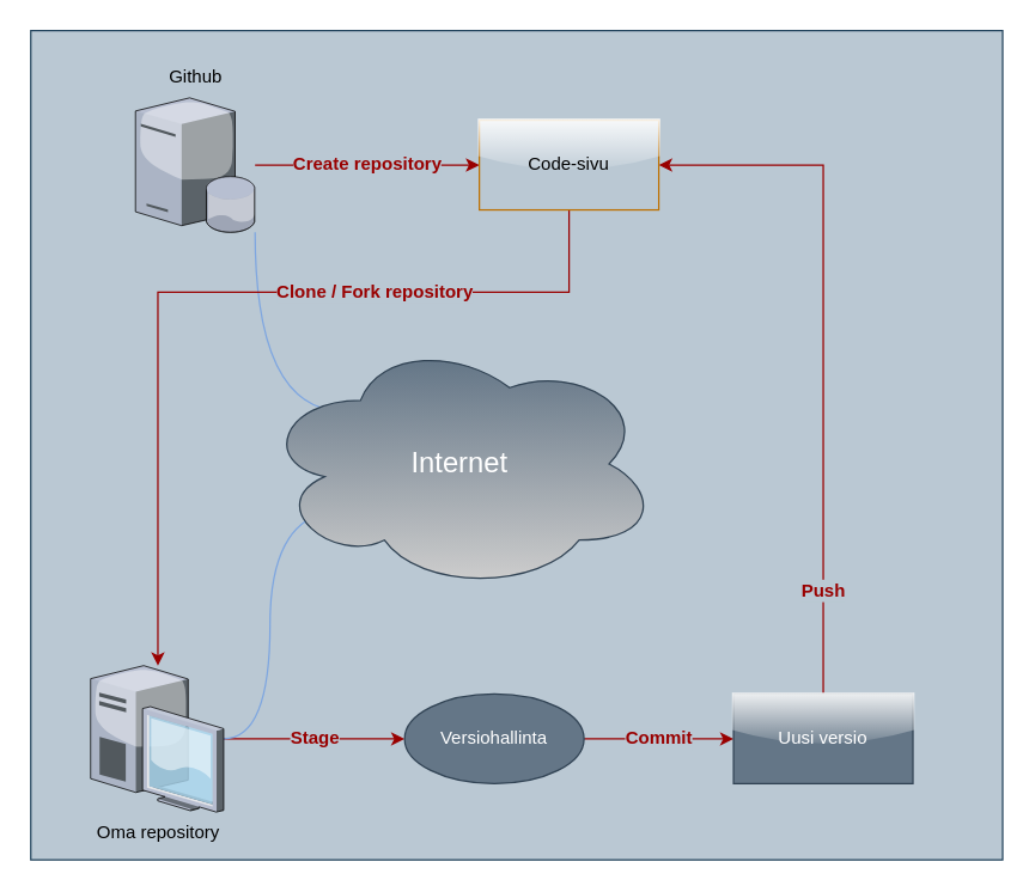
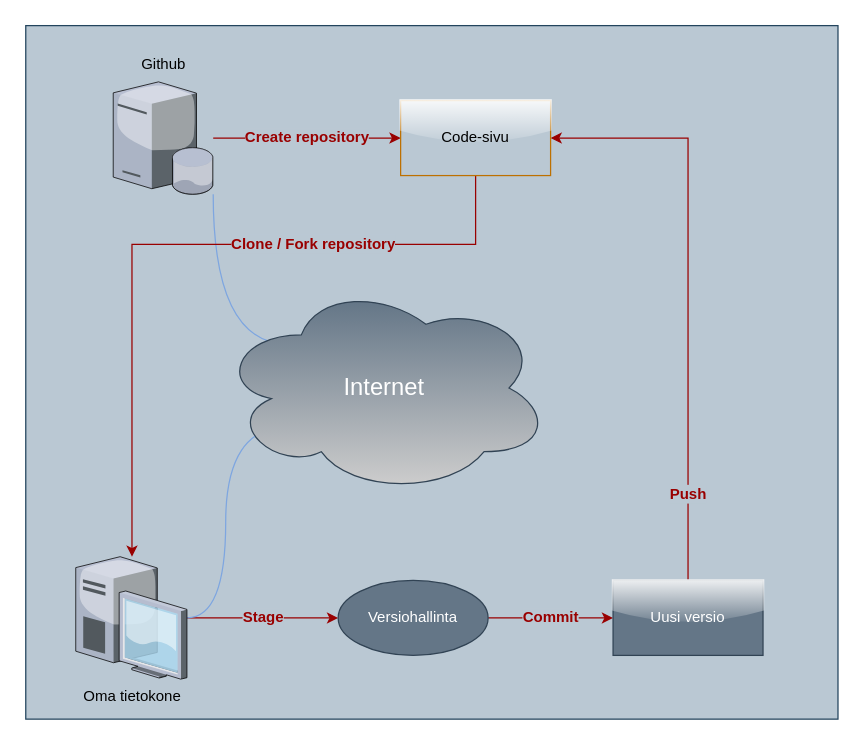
- <mxCell id="8" value="Oma repository" style="verticalLabelPosition=bottom;sketch=0;aspect=fixed;html=1;verticalAlign=top;strokeColor=none;align=center;outlineConnect=0;shape=mxgraph.citrix.desktop;fontSize=12;" vertex="1" parent="1"><mxGeometry x="60" y="445" width="89" height="98" as="geometry" /></mxCell>
+ <mxCell id="8" value="Oma tietokone" style="verticalLabelPosition=bottom;sketch=0;aspect=fixed;html=1;verticalAlign=top;strokeColor=none;align=center;outlineConnect=0;shape=mxgraph.citrix.desktop;fontSize=12;" vertex="1" parent="1"><mxGeometry x="60" y="445" width="89" height="98" as="geometry" /></mxCell>
